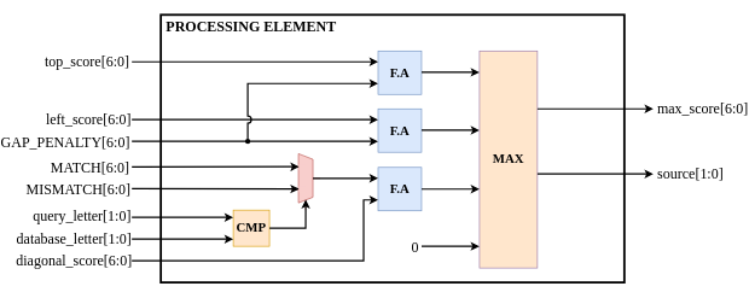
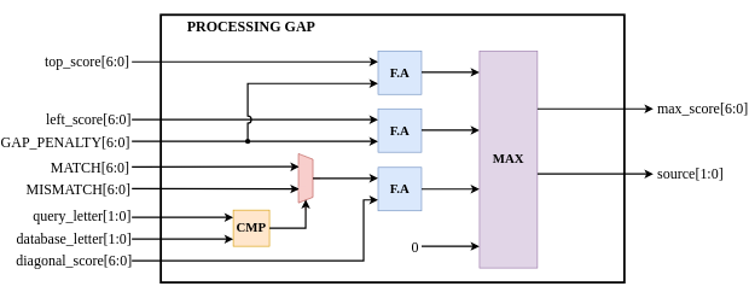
- <mxCell id="30" value="PROCESSING ELEMENT" style="text;html=1;strokeColor=none;fillColor=none;align=center;verticalAlign=middle;whiteSpace=wrap;rounded=0;fontStyle=1;fontFamily=Garamond;fontSize=20;" parent="1" vertex="1"><mxGeometry x="60" y="25" width="250" height="20" as="geometry" /></mxCell>
+ <mxCell id="30" value="PROCESSING GAP" style="text;html=1;strokeColor=none;fillColor=none;align=center;verticalAlign=middle;whiteSpace=wrap;rounded=0;fontStyle=1;fontFamily=Garamond;fontSize=20;" parent="1" vertex="1"><mxGeometry x="60" y="25" width="250" height="20" as="geometry" /></mxCell>
- <mxCell id="22" value="&lt;font size=&quot;1&quot; style=&quot;&quot;&gt;&lt;b style=&quot;font-size: 18px;&quot;&gt;MAX&lt;/b&gt;&lt;/font&gt;" style="rounded=0;whiteSpace=wrap;html=1;fillColor=#ffe6cc;strokeColor=#9673a6;fontFamily=Garamond;" parent="1" vertex="1"><mxGeometry x="500" y="70" width="80" height="300" as="geometry" /></mxCell>
+ <mxCell id="22" value="&lt;font size=&quot;1&quot; style=&quot;&quot;&gt;&lt;b style=&quot;font-size: 18px;&quot;&gt;MAX&lt;/b&gt;&lt;/font&gt;" style="rounded=0;whiteSpace=wrap;html=1;fillColor=#e1d5e7;strokeColor=#9673a6;fontFamily=Garamond;" parent="1" vertex="1"><mxGeometry x="500" y="70" width="80" height="300" as="geometry" /></mxCell>
